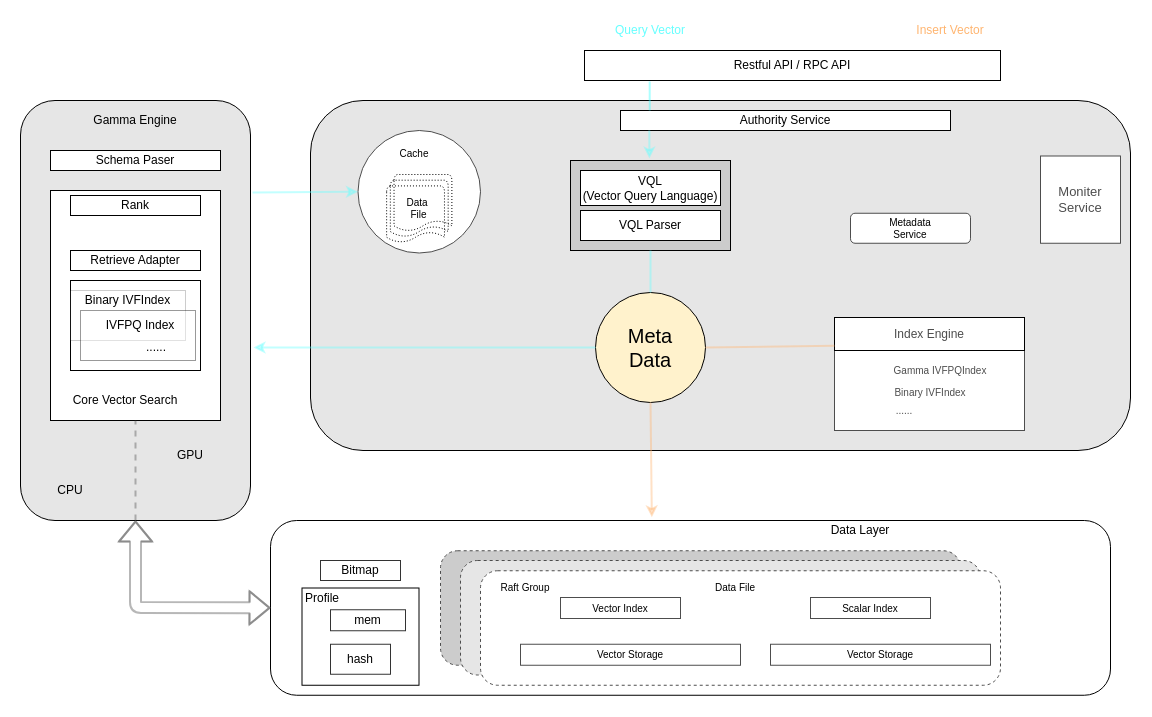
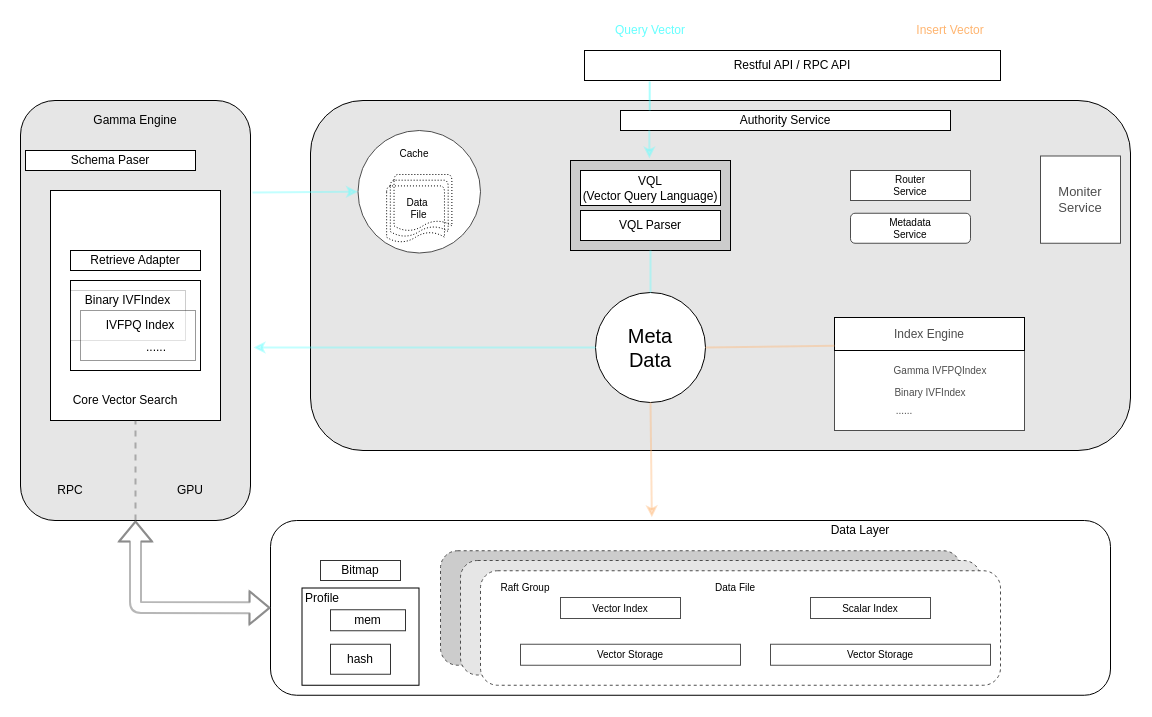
- <mxCell id="14" value="Schema Paser" style="rounded=0;whiteSpace=wrap;html=1;" vertex="1" parent="1"><mxGeometry x="50" y="150" width="170" height="20" as="geometry" /></mxCell>
+ <mxCell id="14" value="Schema Paser" style="rounded=0;whiteSpace=wrap;html=1;" vertex="1" parent="1"><mxGeometry x="25" y="150" width="170" height="20" as="geometry" /></mxCell>
+ <mxCell id="47" value="Router&lt;br&gt;Service" style="rounded=0;whiteSpace=wrap;html=1;strokeColor=#4D4D4D;strokeWidth=1;fillColor=#ffffff;fontSize=10;" vertex="1" parent="1"><mxGeometry x="850" y="170" width="120" height="30" as="geometry" /></mxCell>
- <mxCell id="16" value="Rank" style="rounded=0;whiteSpace=wrap;html=1;" vertex="1" parent="1"><mxGeometry x="70" y="195" width="130" height="20" as="geometry" /></mxCell>
- <mxCell id="12" value="&lt;font style=&quot;font-size: 20px&quot;&gt;Meta&lt;br&gt;Data&lt;/font&gt;" style="ellipse;whiteSpace=wrap;html=1;aspect=fixed;fillColor=#fff2cc;" vertex="1" parent="1"><mxGeometry x="595" y="292" width="110" height="110" as="geometry" /></mxCell>
+ <mxCell id="12" value="&lt;font style=&quot;font-size: 20px&quot;&gt;Meta&lt;br&gt;Data&lt;/font&gt;" style="ellipse;whiteSpace=wrap;html=1;aspect=fixed;" vertex="1" parent="1"><mxGeometry x="595" y="292" width="110" height="110" as="geometry" /></mxCell>
- <mxCell id="27" value="GPU" style="text;html=1;strokeColor=none;fillColor=none;align=center;verticalAlign=middle;whiteSpace=wrap;rounded=0;" vertex="1" parent="1"><mxGeometry x="170" y="445" width="40" height="20" as="geometry" /></mxCell>
+ <mxCell id="27" value="GPU" style="text;html=1;strokeColor=none;fillColor=none;align=center;verticalAlign=middle;whiteSpace=wrap;rounded=0;" vertex="1" parent="1"><mxGeometry y="480" width="40" height="20" as="geometry" x="170" /></mxCell>
- <mxCell id="26" value="CPU" style="text;html=1;strokeColor=none;fillColor=none;align=center;verticalAlign=middle;whiteSpace=wrap;rounded=0;" vertex="1" parent="1"><mxGeometry x="50" y="480" width="40" height="20" as="geometry" /></mxCell>
+ <mxCell id="26" value="RPC" style="text;html=1;strokeColor=none;fillColor=none;align=center;verticalAlign=middle;whiteSpace=wrap;rounded=0;" vertex="1" parent="1"><mxGeometry x="50" y="480" width="40" height="20" as="geometry" /></mxCell>
